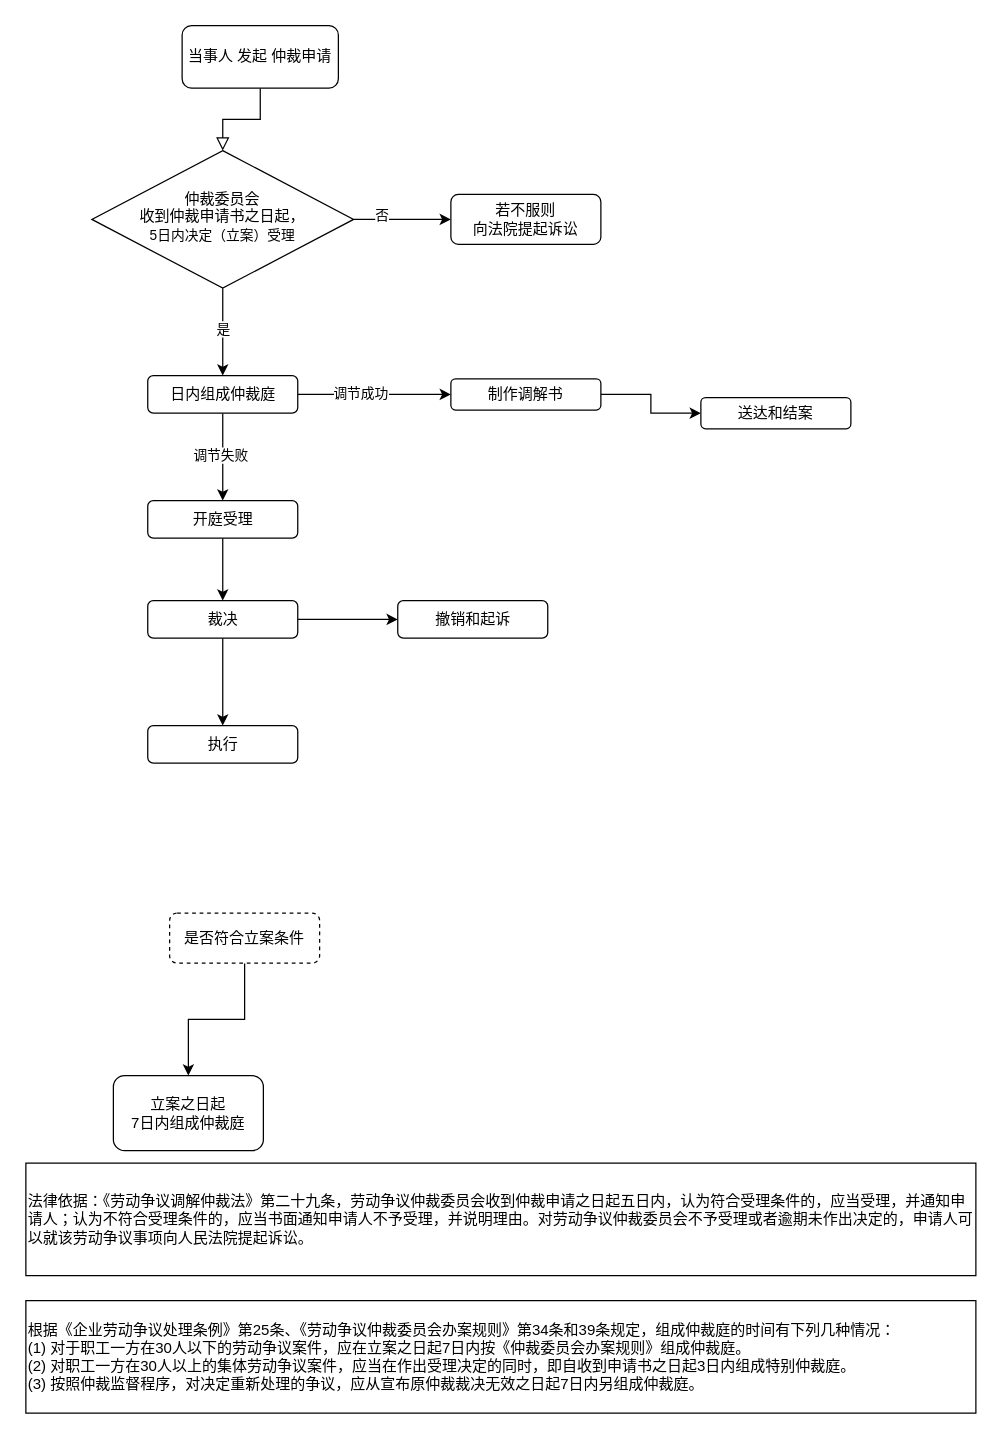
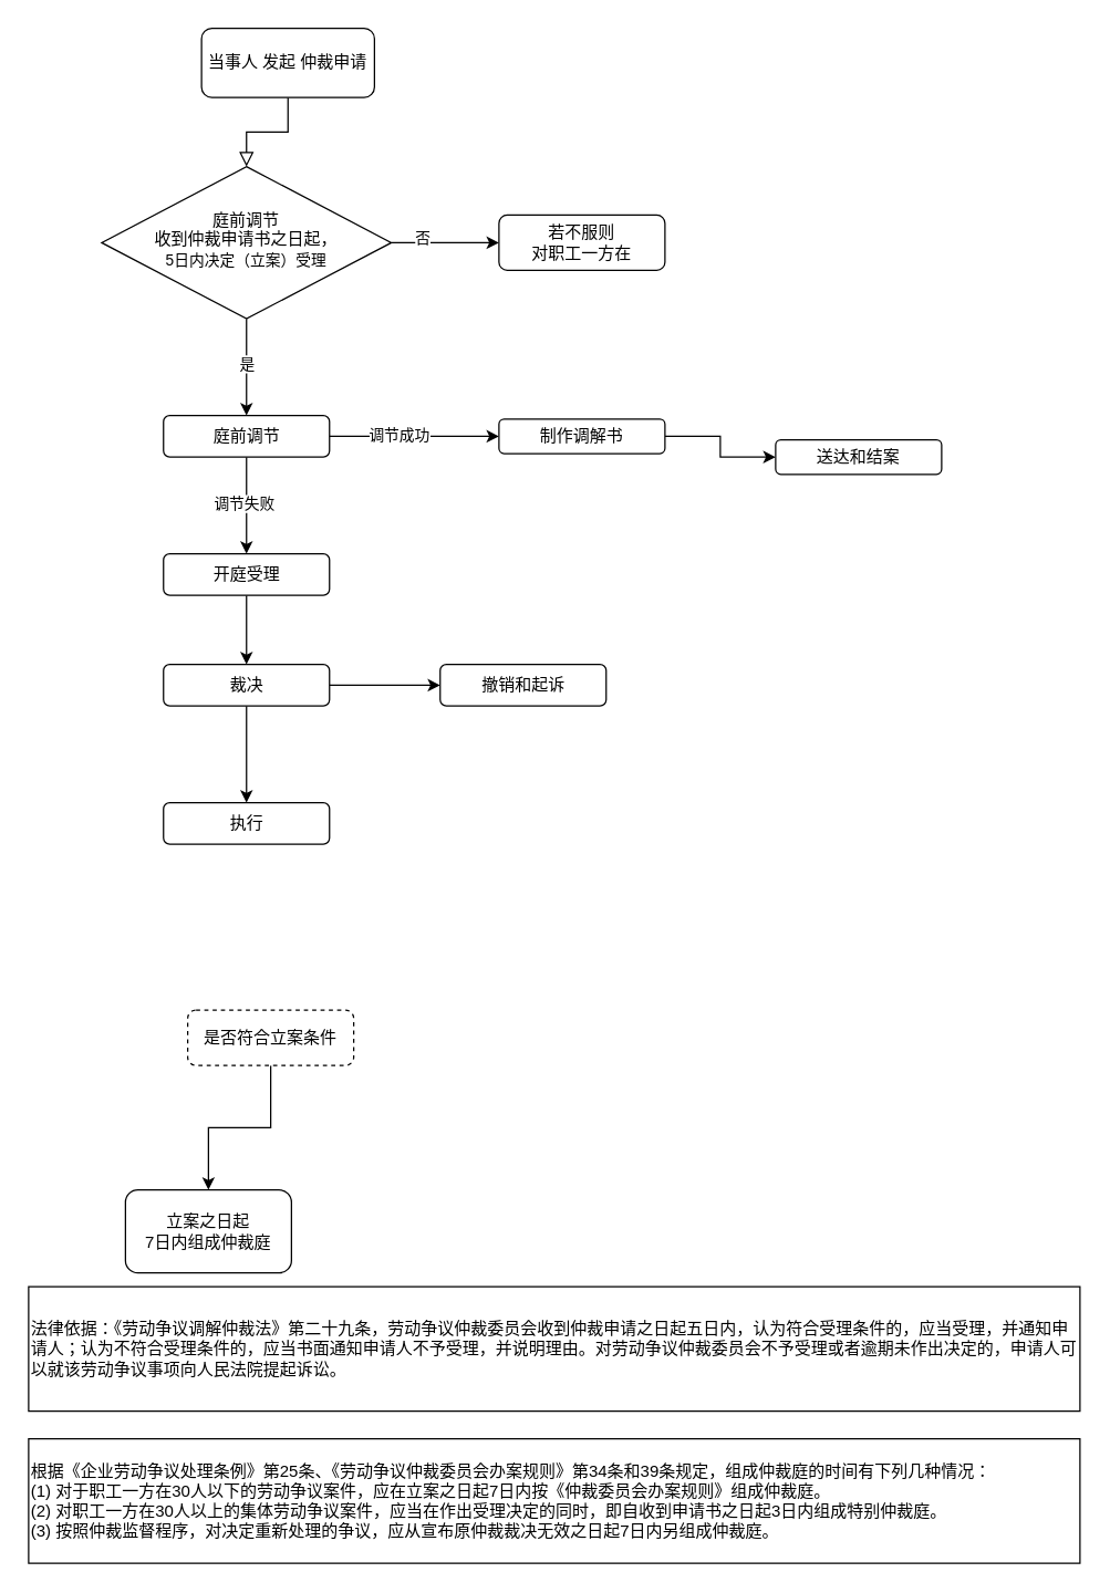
- <mxCell id="8" value="仲裁委员会&lt;br&gt;收到仲裁申请书之日起，&lt;br style=&quot;border-color: var(--border-color); font-size: 11px;&quot;&gt;&lt;span style=&quot;font-size: 11px; background-color: rgb(255, 255, 255);&quot;&gt;5日内决定（立案）受理&lt;/span&gt;" style="rhombus;whiteSpace=wrap;html=1;shadow=0;fontFamily=Helvetica;fontSize=12;align=center;strokeWidth=1;spacing=6;spacingTop=-4;" parent="1" vertex="1"><mxGeometry x="72.81" y="120" width="209.38" height="110" as="geometry" /></mxCell>
+ <mxCell id="8" value="庭前调节&lt;br&gt;收到仲裁申请书之日起，&lt;br style=&quot;border-color: var(--border-color); font-size: 11px;&quot;&gt;&lt;span style=&quot;font-size: 11px; background-color: rgb(255, 255, 255);&quot;&gt;5日内决定（立案）受理&lt;/span&gt;" style="rhombus;whiteSpace=wrap;html=1;shadow=0;fontFamily=Helvetica;fontSize=12;align=center;strokeWidth=1;spacing=6;spacingTop=-4;" parent="1" vertex="1"><mxGeometry x="72.81" y="120" width="209.38" height="110" as="geometry" /></mxCell>
- <mxCell id="9" value="若不服则&lt;br&gt;向法院提起诉讼" style="rounded=1;whiteSpace=wrap;html=1;fontSize=12;glass=0;strokeWidth=1;shadow=0;" parent="1" vertex="1"><mxGeometry x="360" y="155" width="120" height="40" as="geometry" /></mxCell>
+ <mxCell id="9" value="若不服则&lt;br&gt;对职工一方在" style="rounded=1;whiteSpace=wrap;html=1;fontSize=12;glass=0;strokeWidth=1;shadow=0;" parent="1" vertex="1"><mxGeometry x="360" y="155" width="120" height="40" as="geometry" /></mxCell>
- <mxCell id="19" value="日内组成仲裁庭" style="rounded=1;whiteSpace=wrap;html=1;" vertex="1" parent="1"><mxGeometry x="117.5" y="300" width="120" height="30" as="geometry" /></mxCell>
+ <mxCell id="19" value="庭前调节" style="rounded=1;whiteSpace=wrap;html=1;" vertex="1" parent="1"><mxGeometry x="117.5" y="300" width="120" height="30" as="geometry" /></mxCell>
